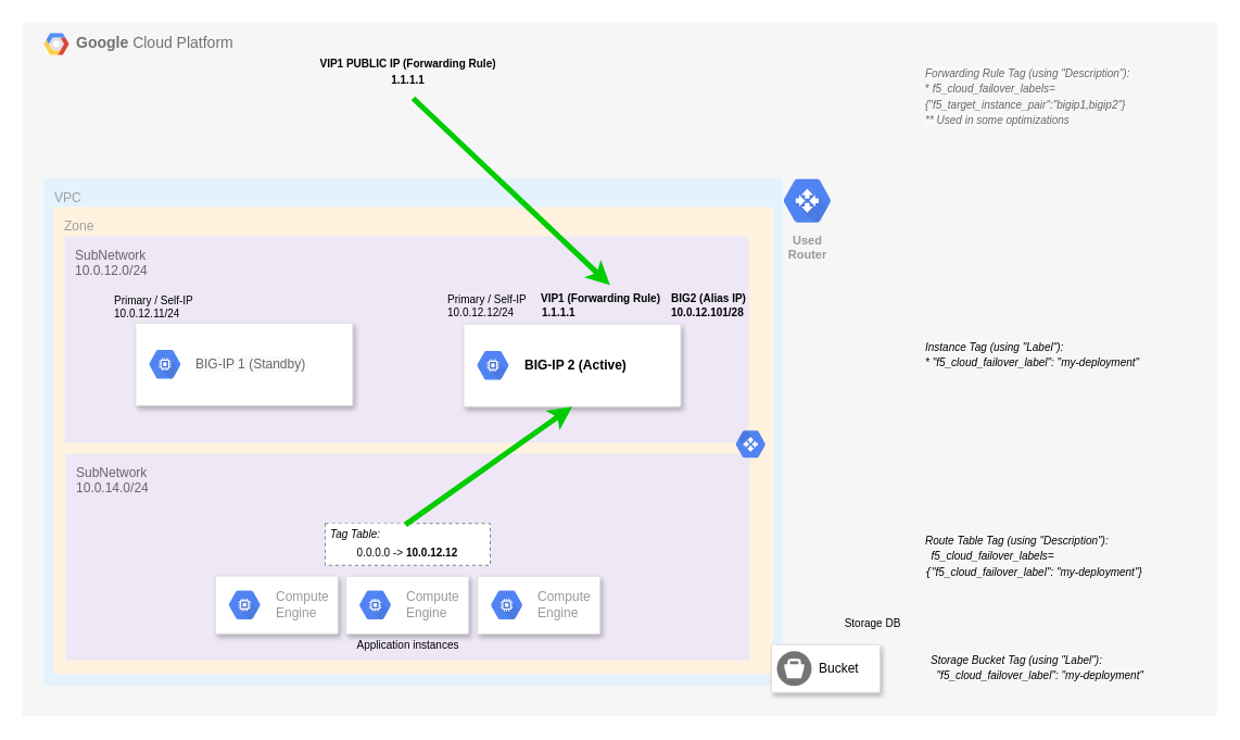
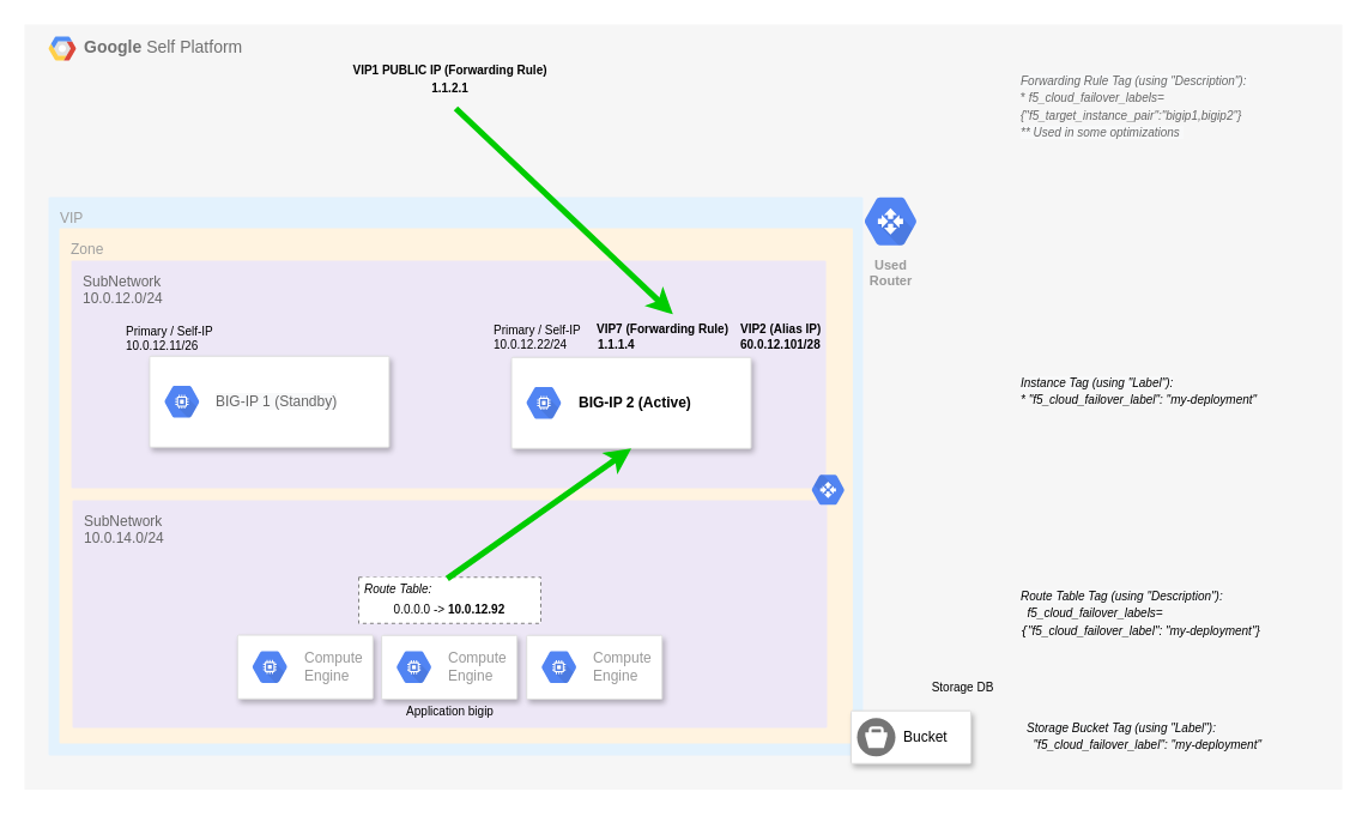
- <mxCell id="2" value="&lt;b&gt;Google &lt;/b&gt;Cloud Platform" style="fillColor=#F6F6F6;strokeColor=none;shadow=0;gradientColor=none;fontSize=14;align=left;spacing=10;fontColor=#717171;9E9E9E;verticalAlign=top;spacingTop=-4;fontStyle=0;spacingLeft=40;html=1;" parent="1" vertex="1"><mxGeometry y="20" width="1100" height="638.5" as="geometry" x="20" /></mxCell>
+ <mxCell id="2" value="&lt;b&gt;Google &lt;/b&gt;Self Platform" style="fillColor=#F6F6F6;strokeColor=none;shadow=0;gradientColor=none;fontSize=14;align=left;spacing=10;fontColor=#717171;9E9E9E;verticalAlign=top;spacingTop=-4;fontStyle=0;spacingLeft=40;html=1;" parent="1" vertex="1"><mxGeometry y="20" width="1100" height="638.5" as="geometry" x="20" /></mxCell>
- <mxCell id="12" value="&lt;font style=&quot;font-size: 10px&quot;&gt;&lt;b&gt;VIP1 PUBLIC IP (Forwarding Rule)&lt;br&gt;1.1.1.1&lt;/b&gt;&lt;br&gt;&lt;/font&gt;" style="text;html=1;align=center;verticalAlign=middle;resizable=0;points=[];autosize=1;" parent="2" vertex="1"><mxGeometry x="265.004" y="30" width="180" height="30" as="geometry" /></mxCell>
+ <mxCell id="12" value="&lt;font style=&quot;font-size: 10px&quot;&gt;&lt;b&gt;VIP1 PUBLIC IP (Forwarding Rule)&lt;br&gt;1.1.2.1&lt;/b&gt;&lt;br&gt;&lt;/font&gt;" style="text;html=1;align=center;verticalAlign=middle;resizable=0;points=[];autosize=1;" parent="2" vertex="1"><mxGeometry x="265.004" y="30" width="180" height="30" as="geometry" /></mxCell>
- <mxCell id="4" value="VPC" style="points=[[0,0,0],[0.25,0,0],[0.5,0,0],[0.75,0,0],[1,0,0],[1,0.25,0],[1,0.5,0],[1,0.75,0],[1,1,0],[0.75,1,0],[0.5,1,0],[0.25,1,0],[0,1,0],[0,0.75,0],[0,0.5,0],[0,0.25,0]];rounded=1;absoluteArcSize=1;arcSize=2;html=1;strokeColor=none;gradientColor=none;shadow=0;dashed=0;fontSize=12;fontColor=#9E9E9E;align=left;verticalAlign=top;spacing=10;spacingTop=-4;fillColor=#E3F2FD;" parent="2" vertex="1"><mxGeometry x="20" y="144.03" width="680" height="465.97" as="geometry" /></mxCell>
+ <mxCell id="4" value="VIP" style="points=[[0,0,0],[0.25,0,0],[0.5,0,0],[0.75,0,0],[1,0,0],[1,0.25,0],[1,0.5,0],[1,0.75,0],[1,1,0],[0.75,1,0],[0.5,1,0],[0.25,1,0],[0,1,0],[0,0.75,0],[0,0.5,0],[0,0.25,0]];rounded=1;absoluteArcSize=1;arcSize=2;html=1;strokeColor=none;gradientColor=none;shadow=0;dashed=0;fontSize=12;fontColor=#9E9E9E;align=left;verticalAlign=top;spacing=10;spacingTop=-4;fillColor=#E3F2FD;" parent="2" vertex="1"><mxGeometry x="20" y="144.03" width="680" height="465.97" as="geometry" /></mxCell>
- <mxCell id="41" value="&lt;font style=&quot;font-size: 10px&quot;&gt;&lt;span&gt;VIP1 (Forwarding Rule)&lt;/span&gt;&lt;/font&gt;" style="text;html=1;align=left;verticalAlign=middle;resizable=0;points=[];autosize=1;fontStyle=1" vertex="1" parent="1"><mxGeometry x="496.294" y="263.749" width="130" height="20" as="geometry" /></mxCell>
+ <mxCell id="41" value="&lt;font style=&quot;font-size: 10px&quot;&gt;&lt;span&gt;VIP7 (Forwarding Rule)&lt;/span&gt;&lt;/font&gt;" style="text;html=1;align=left;verticalAlign=middle;resizable=0;points=[];autosize=1;fontStyle=1" vertex="1" parent="1"><mxGeometry x="496.294" y="263.749" width="130" height="20" as="geometry" /></mxCell>
- <mxCell id="42" value="&lt;font style=&quot;font-size: 10px&quot;&gt;&lt;span&gt;BIG2 (Alias IP)&lt;/span&gt;&lt;/font&gt;" style="text;html=1;align=left;verticalAlign=middle;resizable=0;points=[];autosize=1;fontStyle=1" vertex="1" parent="1"><mxGeometry x="616.294" y="263.749" width="80" height="20" as="geometry" /></mxCell>
+ <mxCell id="42" value="&lt;font style=&quot;font-size: 10px&quot;&gt;&lt;span&gt;VIP2 (Alias IP)&lt;/span&gt;&lt;/font&gt;" style="text;html=1;align=left;verticalAlign=middle;resizable=0;points=[];autosize=1;fontStyle=1" vertex="1" parent="1"><mxGeometry x="616.294" y="263.749" width="80" height="20" as="geometry" /></mxCell>
- <mxCell id="20" value="&lt;font style=&quot;font-size: 10px&quot;&gt;10.0.12.12/24&lt;/font&gt;" style="text;html=1;align=left;verticalAlign=middle;resizable=0;points=[];autosize=1;" parent="1" vertex="1"><mxGeometry x="410.004" y="276.749" width="80" height="20" as="geometry" /></mxCell>
+ <mxCell id="20" value="&lt;font style=&quot;font-size: 10px&quot;&gt;10.0.12.22/24&lt;/font&gt;" style="text;html=1;align=left;verticalAlign=middle;resizable=0;points=[];autosize=1;" parent="1" vertex="1"><mxGeometry x="410.004" y="276.749" width="80" height="20" as="geometry" /></mxCell>
- <mxCell id="40" value="&lt;font style=&quot;font-size: 10px&quot;&gt;&lt;span&gt;1.1.1.1&lt;/span&gt;&lt;/font&gt;" style="text;html=1;align=left;verticalAlign=middle;resizable=0;points=[];autosize=1;fontStyle=1" vertex="1" parent="1"><mxGeometry x="497.294" y="276.749" width="50" height="20" as="geometry" /></mxCell>
+ <mxCell id="40" value="&lt;font style=&quot;font-size: 10px&quot;&gt;&lt;span&gt;1.1.1.4&lt;/span&gt;&lt;/font&gt;" style="text;html=1;align=left;verticalAlign=middle;resizable=0;points=[];autosize=1;fontStyle=1" vertex="1" parent="1"><mxGeometry x="497.294" y="276.749" width="50" height="20" as="geometry" /></mxCell>
- <mxCell id="43" value="&lt;font style=&quot;font-size: 10px&quot;&gt;&lt;span&gt;10.0.12.101/28&lt;/span&gt;&lt;/font&gt;" style="text;html=1;align=left;verticalAlign=middle;resizable=0;points=[];autosize=1;fontStyle=1" vertex="1" parent="1"><mxGeometry x="616.294" y="276.749" width="80" height="20" as="geometry" /></mxCell>
+ <mxCell id="43" value="&lt;font style=&quot;font-size: 10px&quot;&gt;&lt;span&gt;60.0.12.101/28&lt;/span&gt;&lt;/font&gt;" style="text;html=1;align=left;verticalAlign=middle;resizable=0;points=[];autosize=1;fontStyle=1" vertex="1" parent="1"><mxGeometry x="616.294" y="276.749" width="80" height="20" as="geometry" /></mxCell>
- <mxCell id="18" value="&lt;font style=&quot;font-size: 10px&quot;&gt;10.0.12.11/24&lt;/font&gt;" style="text;html=1;align=left;verticalAlign=middle;resizable=0;points=[];autosize=1;" parent="1" vertex="1"><mxGeometry x="103.054" y="277.749" width="80" height="20" as="geometry" /></mxCell>
+ <mxCell id="18" value="&lt;font style=&quot;font-size: 10px&quot;&gt;10.0.12.11/26&lt;/font&gt;" style="text;html=1;align=left;verticalAlign=middle;resizable=0;points=[];autosize=1;" parent="1" vertex="1"><mxGeometry x="103.054" y="277.749" width="80" height="20" as="geometry" /></mxCell>
- <mxCell id="38" value="&lt;font style=&quot;font-size: 10px&quot;&gt;&lt;i&gt;Tag Table:&lt;/i&gt;&lt;/font&gt;" style="text;html=1;align=left;verticalAlign=middle;resizable=0;points=[];autosize=1;fillColor=#ffffff;" parent="1" vertex="1"><mxGeometry x="302.314" y="481.249" width="70" height="20" as="geometry" /></mxCell>
+ <mxCell id="38" value="&lt;font style=&quot;font-size: 10px&quot;&gt;&lt;i&gt;Route Table:&lt;/i&gt;&lt;/font&gt;" style="text;html=1;align=left;verticalAlign=middle;resizable=0;points=[];autosize=1;fillColor=#ffffff;" parent="1" vertex="1"><mxGeometry x="302.314" y="481.249" width="70" height="20" as="geometry" /></mxCell>
- <mxCell id="39" value="&lt;font style=&quot;font-size: 10px&quot;&gt;&amp;nbsp; 0.0.0.0&lt;/font&gt;&lt;font style=&quot;font-size: 10px&quot;&gt; -&amp;gt; &lt;b&gt;10.0.12.12&amp;nbsp;&lt;/b&gt;&lt;/font&gt;" style="text;html=1;align=center;verticalAlign=middle;resizable=0;points=[];autosize=1;fillColor=#ffffff;" parent="1" vertex="1"><mxGeometry x="312.764" y="497.749" width="120" height="20" as="geometry" /></mxCell>
+ <mxCell id="39" value="&lt;font style=&quot;font-size: 10px&quot;&gt;&amp;nbsp; 0.0.0.0&lt;/font&gt;&lt;font style=&quot;font-size: 10px&quot;&gt; -&amp;gt; &lt;b&gt;10.0.12.92&amp;nbsp;&lt;/b&gt;&lt;/font&gt;" style="text;html=1;align=center;verticalAlign=middle;resizable=0;points=[];autosize=1;fillColor=#ffffff;" parent="1" vertex="1"><mxGeometry x="312.764" y="497.749" width="120" height="20" as="geometry" /></mxCell>
- <mxCell id="32" value="&lt;font style=&quot;font-size: 10px&quot;&gt;Application instances&lt;/font&gt;" style="text;html=1;align=center;verticalAlign=middle;resizable=0;points=[];autosize=1;" parent="1" vertex="1"><mxGeometry x="320.004" y="582.749" width="110" height="20" as="geometry" /></mxCell>
+ <mxCell id="32" value="&lt;font style=&quot;font-size: 10px&quot;&gt;Application bigip&lt;/font&gt;" style="text;html=1;align=center;verticalAlign=middle;resizable=0;points=[];autosize=1;" parent="1" vertex="1"><mxGeometry x="320.004" y="582.749" width="110" height="20" as="geometry" /></mxCell>
